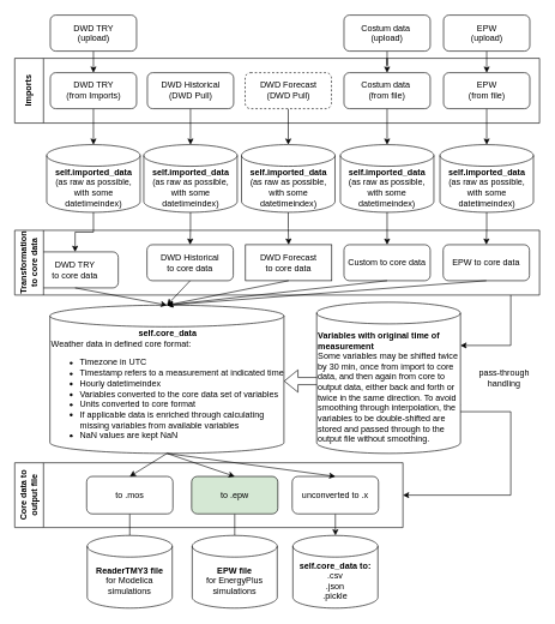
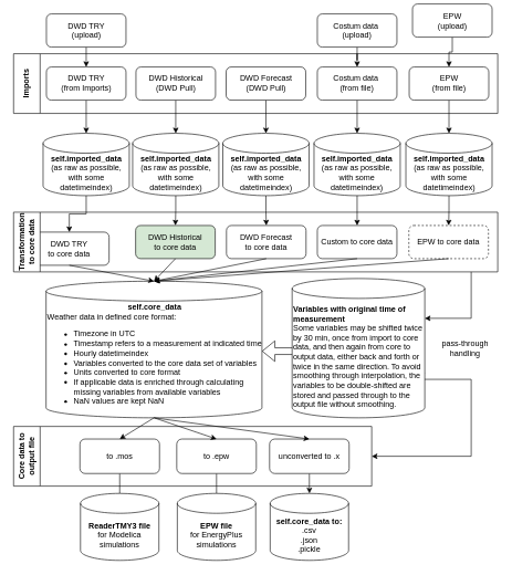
- <mxCell id="46" value="EPW&lt;br&gt;(upload)" style="rounded=1;whiteSpace=wrap;html=1;fontSize=12;glass=0;strokeWidth=1;shadow=0;" parent="1" vertex="1"><mxGeometry x="616.5" y="20" width="120" height="50" as="geometry" /></mxCell>
+ <mxCell id="46" value="EPW&lt;br&gt;(upload)" style="rounded=1;whiteSpace=wrap;html=1;fontSize=12;glass=0;strokeWidth=1;shadow=0;" parent="1" vertex="1"><mxGeometry x="621.5" y="5" width="120" height="50" as="geometry" /></mxCell>
- <mxCell id="4" value="DWD Forecast&lt;br&gt;(DWD Pull)" style="rounded=1;whiteSpace=wrap;html=1;fontSize=12;glass=0;strokeWidth=1;shadow=0;dashed=1;" parent="1" vertex="1"><mxGeometry x="340.5" y="100" width="120" height="50" as="geometry" /></mxCell>
+ <mxCell id="4" value="DWD Forecast&lt;br&gt;(DWD Pull)" style="rounded=1;whiteSpace=wrap;html=1;fontSize=12;glass=0;strokeWidth=1;shadow=0;" parent="1" vertex="1"><mxGeometry x="340.5" y="100" width="120" height="50" as="geometry" /></mxCell>
- <mxCell id="36" value="DWD Historical&lt;br&gt;to core data" style="rounded=1;whiteSpace=wrap;html=1;fontSize=12;glass=0;strokeWidth=1;shadow=0;" parent="1" vertex="1"><mxGeometry x="204" y="339" width="120" height="50" as="geometry" /></mxCell>
+ <mxCell id="36" value="DWD Historical&lt;br&gt;to core data" style="rounded=1;whiteSpace=wrap;html=1;fontSize=12;glass=0;strokeWidth=1;shadow=0;fillColor=#d5e8d4;" parent="1" vertex="1"><mxGeometry x="204" y="339" width="120" height="50" as="geometry" /></mxCell>
- <mxCell id="35" value="DWD Forecast&lt;br&gt;to core data" style="whiteSpace=wrap;html=1;fontSize=12;glass=0;strokeWidth=1;shadow=0;rounded=0;" parent="1" vertex="1"><mxGeometry x="341" y="339" width="120" height="50" as="geometry" /></mxCell>
+ <mxCell id="35" value="DWD Forecast&lt;br&gt;to core data" style="rounded=1;whiteSpace=wrap;html=1;fontSize=12;glass=0;strokeWidth=1;shadow=0;" parent="1" vertex="1"><mxGeometry x="341" y="339" width="120" height="50" as="geometry" /></mxCell>
- <mxCell id="49" value="EPW to core data" style="rounded=1;whiteSpace=wrap;html=1;fontSize=12;glass=0;strokeWidth=1;shadow=0;" parent="1" vertex="1"><mxGeometry x="616" y="339" width="120" height="50" as="geometry" /></mxCell>
+ <mxCell id="49" value="EPW to core data" style="rounded=1;whiteSpace=wrap;html=1;fontSize=12;glass=0;strokeWidth=1;shadow=0;dashed=1;" parent="1" vertex="1"><mxGeometry x="616" y="339" width="120" height="50" as="geometry" /></mxCell>
- <mxCell id="17" value="to .epw" style="rounded=1;whiteSpace=wrap;html=1;fontSize=12;glass=0;strokeWidth=1;shadow=0;fillColor=#d5e8d4;" parent="1" vertex="1"><mxGeometry x="266" y="661" width="120" height="52" as="geometry" /></mxCell>
+ <mxCell id="17" value="to .epw" style="rounded=1;whiteSpace=wrap;html=1;fontSize=12;glass=0;strokeWidth=1;shadow=0;" parent="1" vertex="1"><mxGeometry x="266" y="661" width="120" height="52" as="geometry" /></mxCell>
